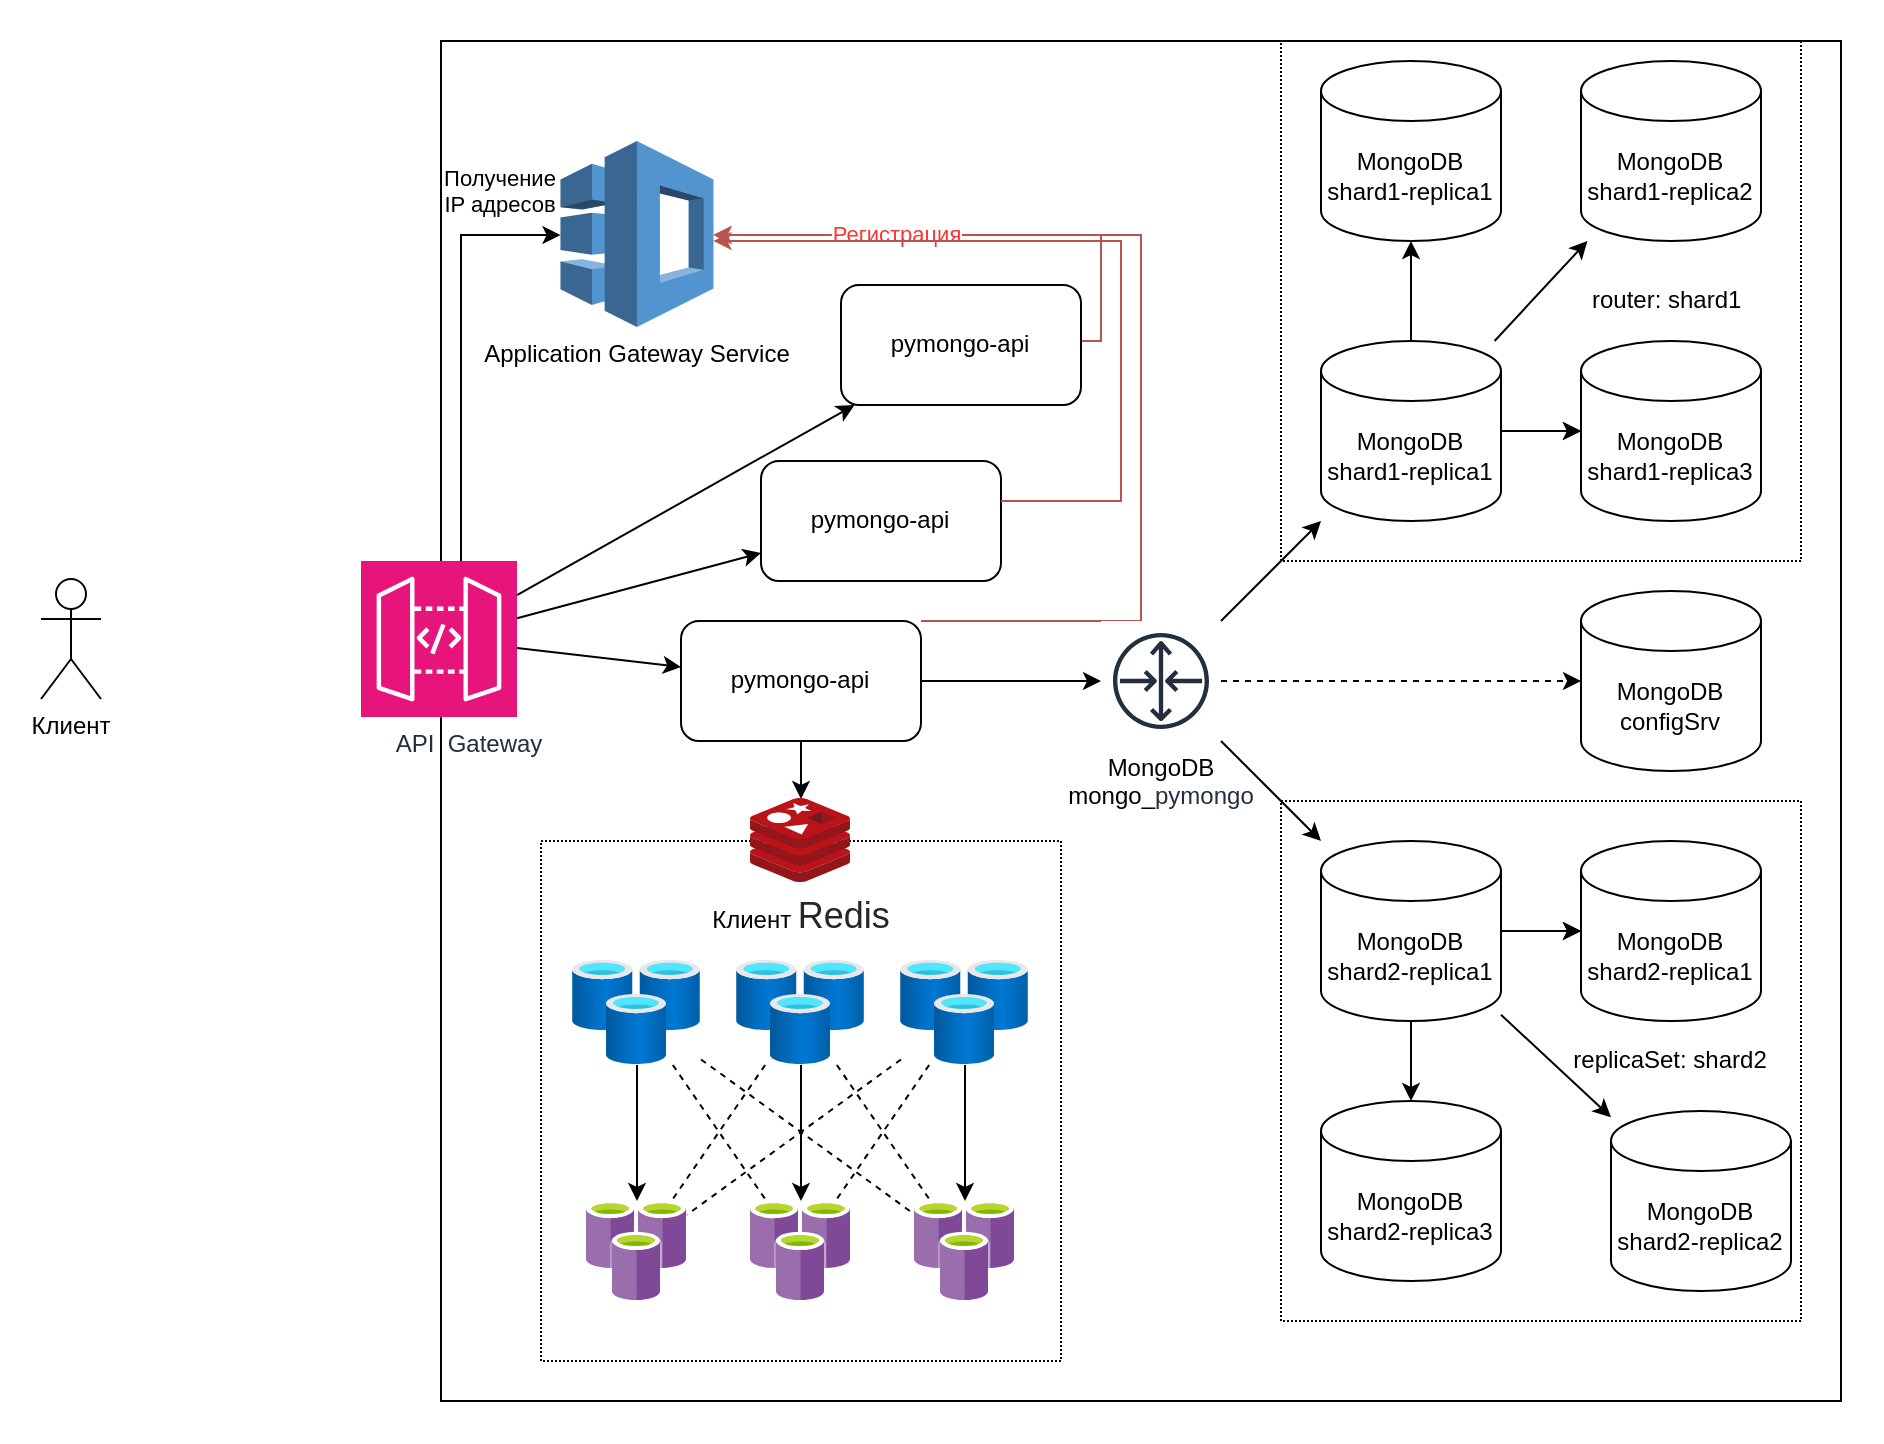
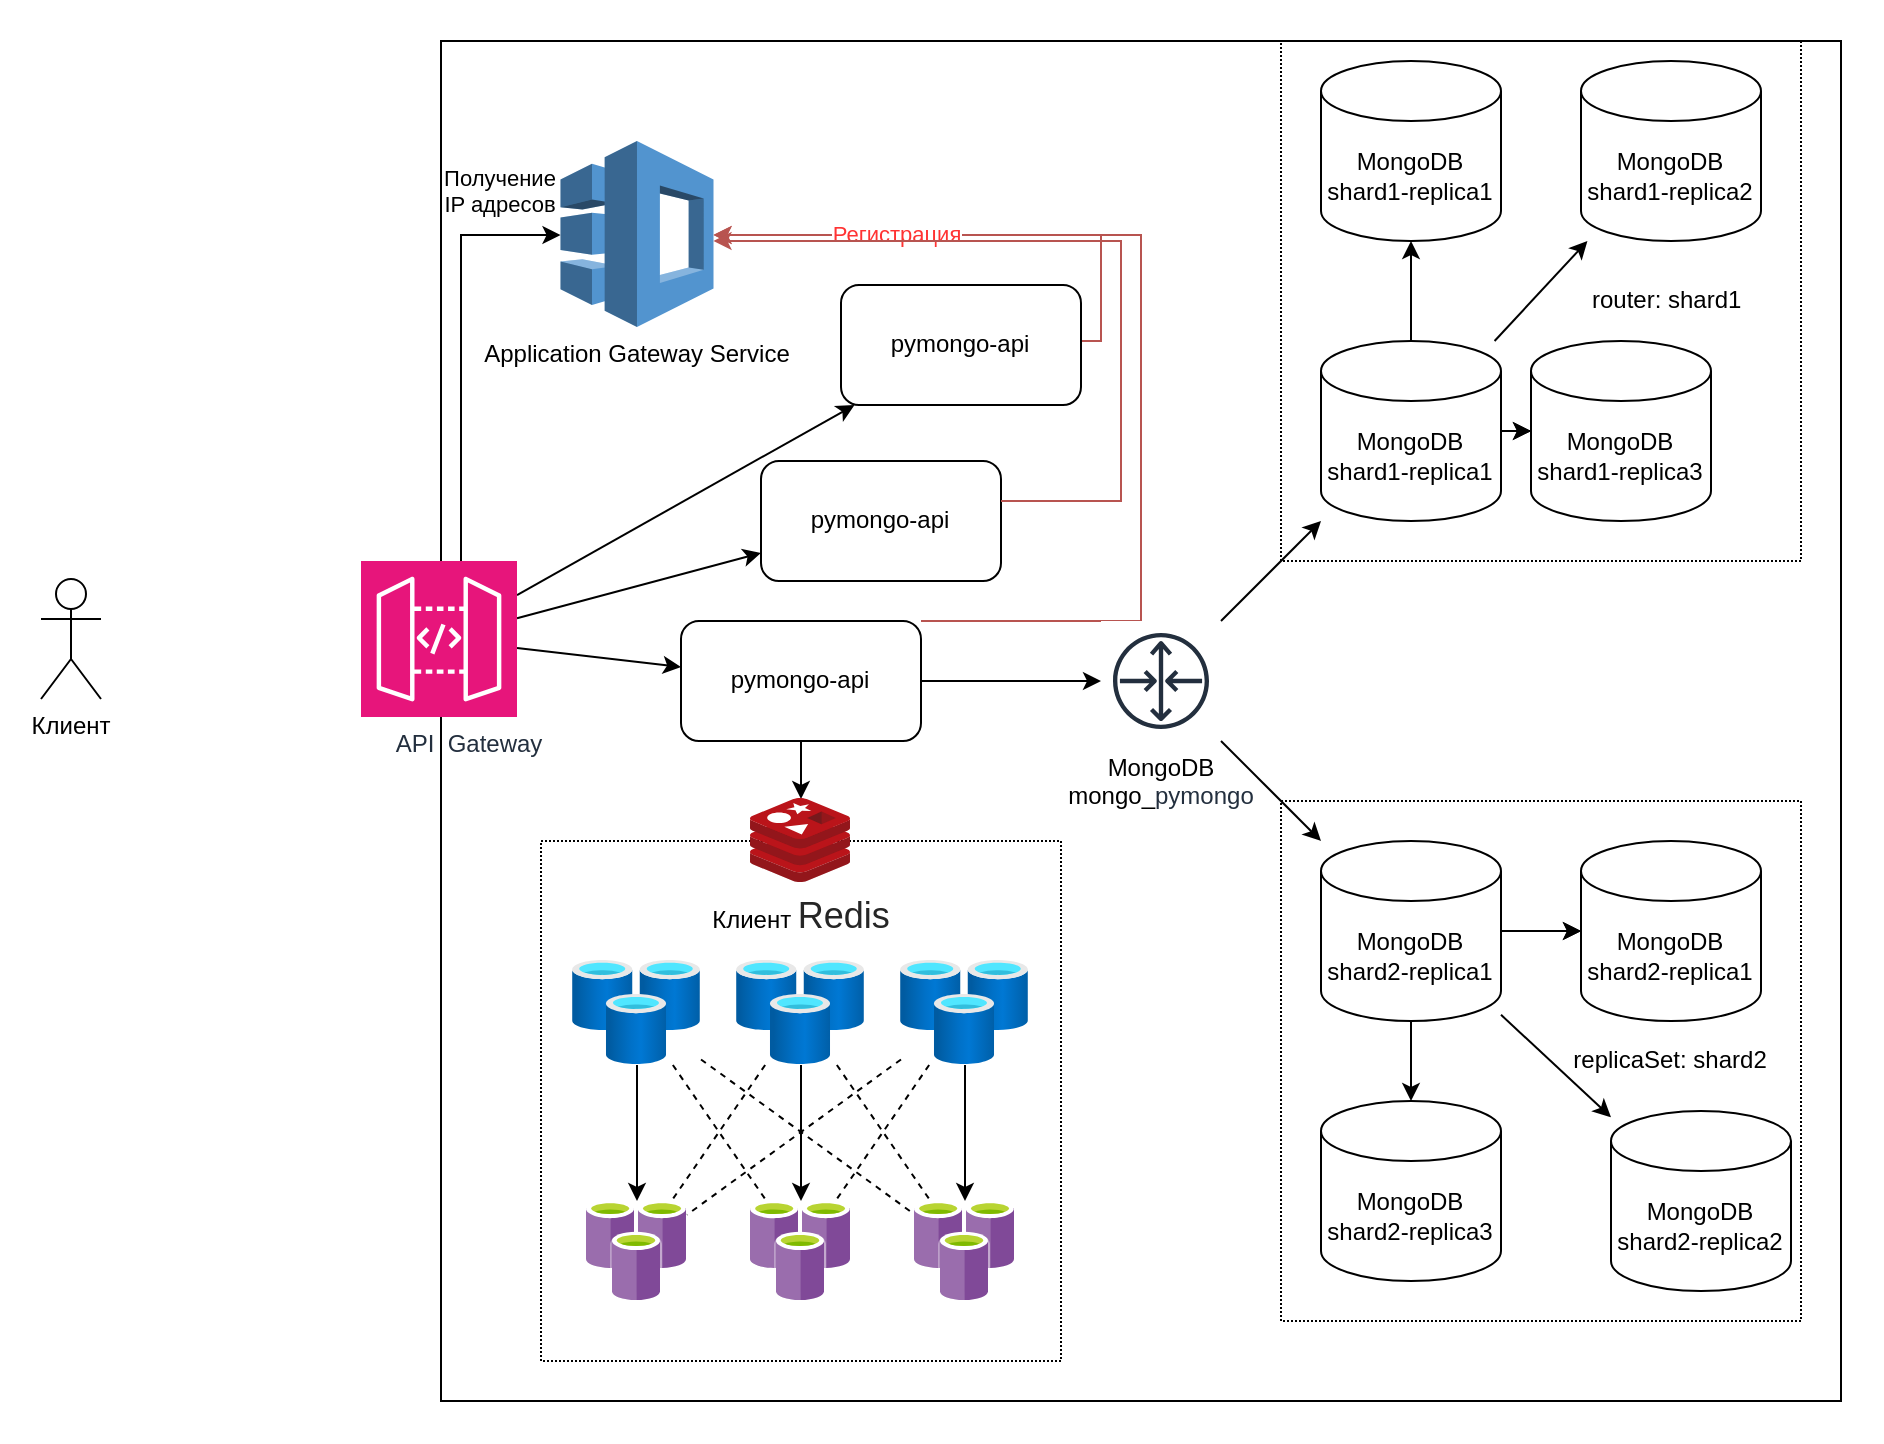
- <mxCell id="27" value="MongoDB&lt;br&gt;shard1-replica3" style="shape=cylinder3;whiteSpace=wrap;html=1;boundedLbl=1;backgroundOutline=1;size=15;" vertex="1" parent="1"><mxGeometry x="790" y="170" width="90" height="90" as="geometry" /></mxCell>
+ <mxCell id="27" value="MongoDB&lt;br&gt;shard1-replica3" style="shape=cylinder3;whiteSpace=wrap;html=1;boundedLbl=1;backgroundOutline=1;size=15;" vertex="1" parent="1"><mxGeometry x="765" y="170" width="90" height="90" as="geometry" /></mxCell>
- <mxCell id="16" value="" style="edgeStyle=orthogonalEdgeStyle;rounded=0;orthogonalLoop=1;jettySize=auto;html=1;dashed=1;" edge="1" parent="1" source="17" target="23"><mxGeometry relative="1" as="geometry"><mxPoint x="660" y="340" as="targetPoint" /></mxGeometry></mxCell>
- <mxCell id="23" value="MongoDB&lt;br&gt;configSrv" style="shape=cylinder3;whiteSpace=wrap;html=1;boundedLbl=1;backgroundOutline=1;size=15;" vertex="1" parent="1"><mxGeometry x="790" y="295" width="90" height="90" as="geometry" /></mxCell>
